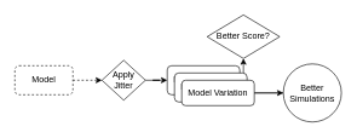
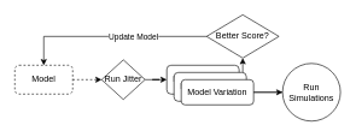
+ <mxCell id="12" style="edgeStyle=orthogonalEdgeStyle;rounded=0;orthogonalLoop=1;jettySize=auto;html=1;entryX=0.5;entryY=0;entryDx=0;entryDy=0;" edge="1" parent="1" source="14" target="7"><mxGeometry relative="1" as="geometry" /></mxCell>
+ <mxCell id="13" value="Update Model" style="edgeLabel;html=1;align=center;verticalAlign=middle;resizable=0;points=[];" vertex="1" connectable="0" parent="12"><mxGeometry x="0.19" y="-3" relative="1" as="geometry"><mxPoint x="56" y="3" as="offset" /></mxGeometry></mxCell>
- <mxCell id="3" value="Apply Jitter" style="rhombus;whiteSpace=wrap;html=1;" vertex="1" parent="1"><mxGeometry x="140" y="82.5" width="60" height="55" as="geometry" /></mxCell>
+ <mxCell id="3" value="Run Jitter" style="rhombus;whiteSpace=wrap;html=1;" vertex="1" parent="1"><mxGeometry x="140" y="82.5" width="60" height="55" as="geometry" /></mxCell>
- <mxCell id="5" value="Better Simulations" style="ellipse;whiteSpace=wrap;html=1;" vertex="1" parent="1"><mxGeometry x="390" y="87.5" width="80" height="80" as="geometry" /></mxCell>
+ <mxCell id="5" value="Run Simulations" style="ellipse;whiteSpace=wrap;html=1;" vertex="1" parent="1"><mxGeometry x="390" y="87.5" width="80" height="80" as="geometry" /></mxCell>
